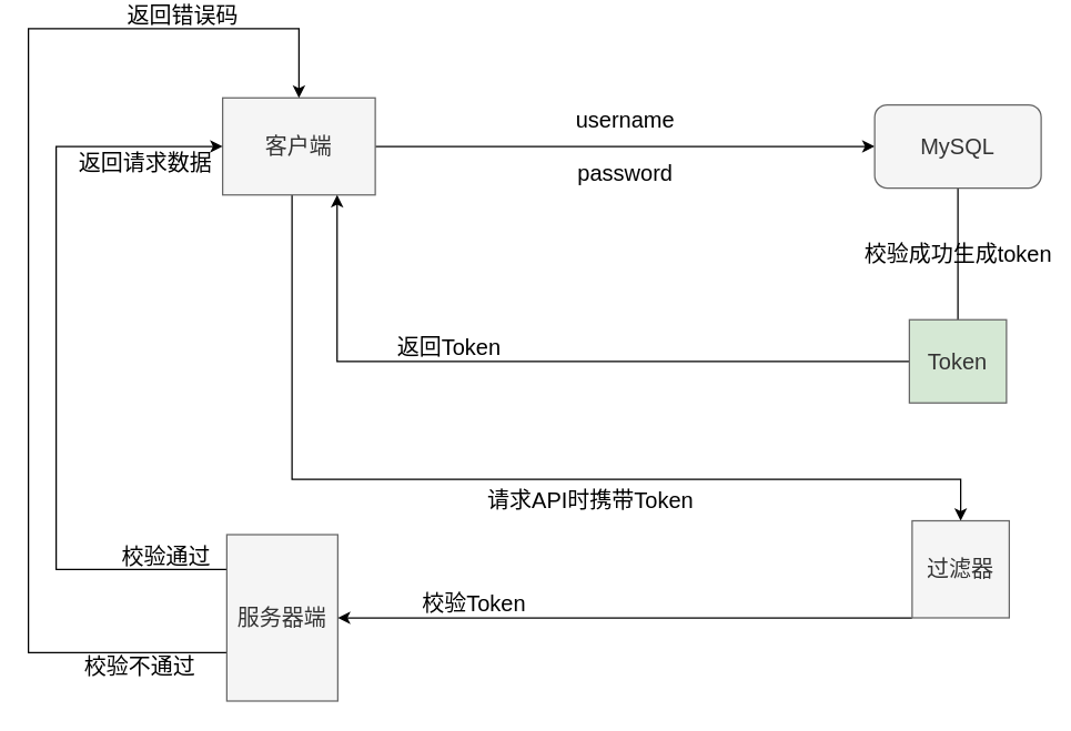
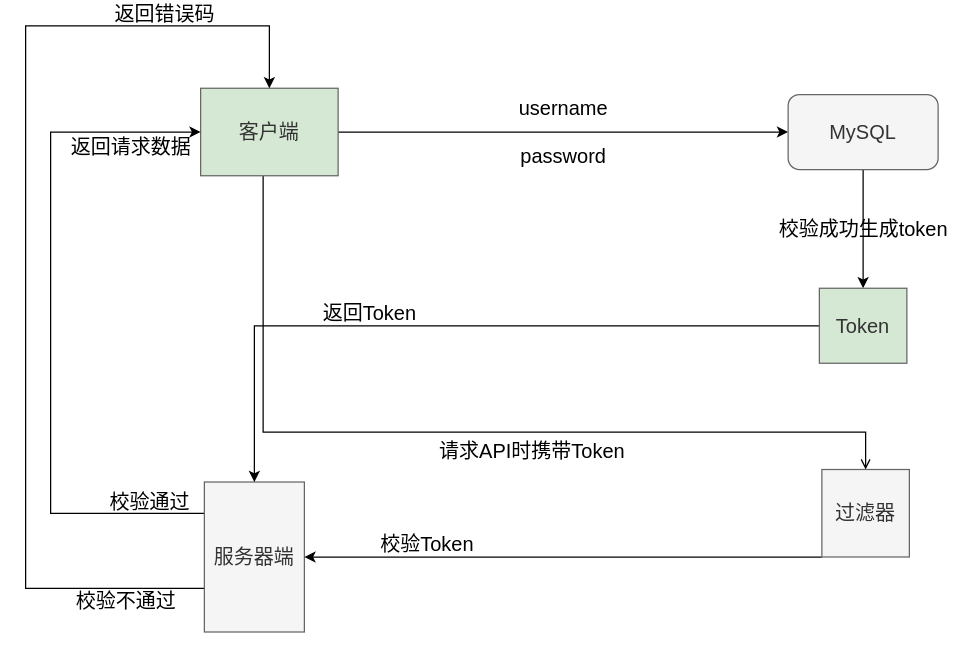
- <mxCell id="4" value="客户端" style="rounded=0;whiteSpace=wrap;html=1;fillColor=#f5f5f5;fontColor=#333333;strokeColor=#666666;fontSize=16;" vertex="1" parent="1"><mxGeometry x="160" y="70" width="110" height="70" as="geometry" /></mxCell>
+ <mxCell id="4" value="客户端" style="rounded=0;whiteSpace=wrap;html=1;fillColor=#d5e8d4;fontColor=#333333;strokeColor=#666666;fontSize=16;" vertex="1" parent="1"><mxGeometry x="160" y="70" width="110" height="70" as="geometry" /></mxCell>
- <mxCell id="13" value="返回Token" style="edgeStyle=orthogonalEdgeStyle;rounded=0;orthogonalLoop=1;jettySize=auto;html=1;entryX=0.75;entryY=1;entryDx=0;entryDy=0;labelBackgroundColor=none;fontSize=16;" edge="1" parent="1" source="14" target="4"><mxGeometry x="0.248" y="-10" relative="1" as="geometry"><mxPoint as="offset" /></mxGeometry></mxCell>
+ <mxCell id="13" value="返回Token" style="edgeStyle=orthogonalEdgeStyle;rounded=0;orthogonalLoop=1;jettySize=auto;html=1;labelBackgroundColor=none;fontSize=16;" edge="1" parent="1" source="14" target="10"><mxGeometry x="0.248" y="-10" relative="1" as="geometry"><mxPoint as="offset" /></mxGeometry></mxCell>
- <mxCell id="11" value="校验成功生成token" style="edgeStyle=orthogonalEdgeStyle;rounded=0;orthogonalLoop=1;jettySize=auto;html=1;labelBackgroundColor=none;fontSize=16;endArrow=none;" edge="1" parent="1" source="12" target="14"><mxGeometry relative="1" as="geometry" /></mxCell>
+ <mxCell id="11" value="校验成功生成token" style="edgeStyle=orthogonalEdgeStyle;rounded=0;orthogonalLoop=1;jettySize=auto;html=1;labelBackgroundColor=none;fontSize=16;" edge="1" parent="1" source="12" target="14"><mxGeometry relative="1" as="geometry" /></mxCell>
- <mxCell id="3" value="请求API时携带Token" style="edgeStyle=orthogonalEdgeStyle;rounded=0;orthogonalLoop=1;jettySize=auto;html=1;labelBackgroundColor=none;fontSize=16;" edge="1" parent="1" source="4" target="16"><mxGeometry x="0.171" y="-15" relative="1" as="geometry"><mxPoint x="570" y="455" as="targetPoint" /><Array as="points"><mxPoint x="210" y="345" /></Array><mxPoint as="offset" /></mxGeometry></mxCell>
+ <mxCell id="3" value="请求API时携带Token" style="edgeStyle=orthogonalEdgeStyle;rounded=0;orthogonalLoop=1;jettySize=auto;html=1;labelBackgroundColor=none;fontSize=16;endArrow=open;" edge="1" parent="1" source="4" target="16"><mxGeometry x="0.171" y="-15" relative="1" as="geometry"><mxPoint x="570" y="455" as="targetPoint" /><Array as="points"><mxPoint x="210" y="345" /></Array><mxPoint as="offset" /></mxGeometry></mxCell>
